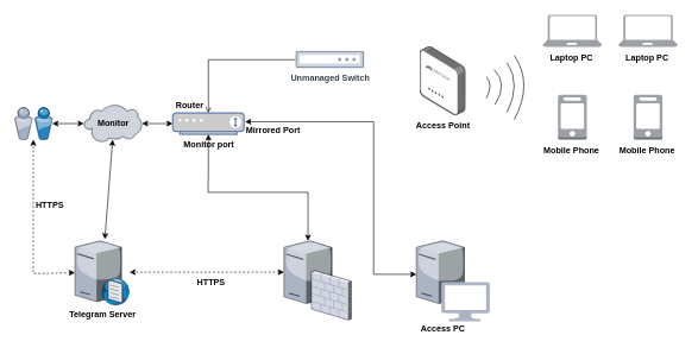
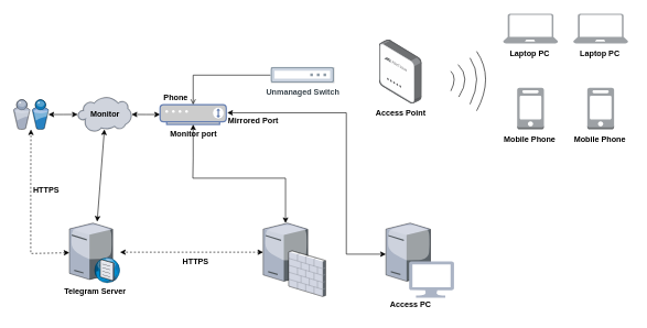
- <mxCell id="37" value="&lt;b&gt;Unmanaged Switch&lt;/b&gt;" style="image;aspect=fixed;perimeter=ellipsePerimeter;html=1;align=center;fontSize=12;verticalAlign=top;fontColor=#364149;shadow=0;dashed=0;image=img/lib/cumulus/switch_bare_metal_empty.svg;imageBackground=#cccccc;" vertex="1" parent="1"><mxGeometry x="414" y="71" width="96" height="24" as="geometry" /></mxCell>
+ <mxCell id="37" value="&lt;b&gt;Unmanaged Switch&lt;/b&gt;" style="image;aspect=fixed;perimeter=ellipsePerimeter;html=1;align=center;fontSize=12;verticalAlign=top;fontColor=#364149;shadow=0;dashed=0;image=img/lib/cumulus/switch_bare_metal_empty.svg;imageBackground=#cccccc;" vertex="1" parent="1"><mxGeometry x="409" y="101" width="96" height="24" as="geometry" /></mxCell>
- <mxCell id="11" value="Access Point" style="image;points=[];aspect=fixed;html=1;align=center;shadow=0;dashed=0;image=img/lib/allied_telesis/wireless/Access_Point_Indoor.svg;fontStyle=1" parent="1" vertex="1"><mxGeometry x="587.5" y="64.51" width="65" height="96.97" as="geometry" /></mxCell>
+ <mxCell id="11" value="Access Point" style="image;points=[];aspect=fixed;html=1;align=center;shadow=0;dashed=0;image=img/lib/allied_telesis/wireless/Access_Point_Indoor.svg;fontStyle=1" parent="1" vertex="1"><mxGeometry x="572.5" y="59.51" width="65" height="96.97" as="geometry" /></mxCell>
- <mxCell id="32" value="Router" style="text;html=1;align=center;verticalAlign=middle;resizable=0;points=[];autosize=1;strokeColor=none;fillColor=none;fontStyle=1" parent="1" vertex="1"><mxGeometry x="235" y="133" width="60" height="30" as="geometry" /></mxCell>
+ <mxCell id="32" value="Phone" style="text;html=1;align=center;verticalAlign=middle;resizable=0;points=[];autosize=1;strokeColor=none;fillColor=none;fontStyle=1" parent="1" vertex="1"><mxGeometry x="235" y="133" width="60" height="30" as="geometry" /></mxCell>
